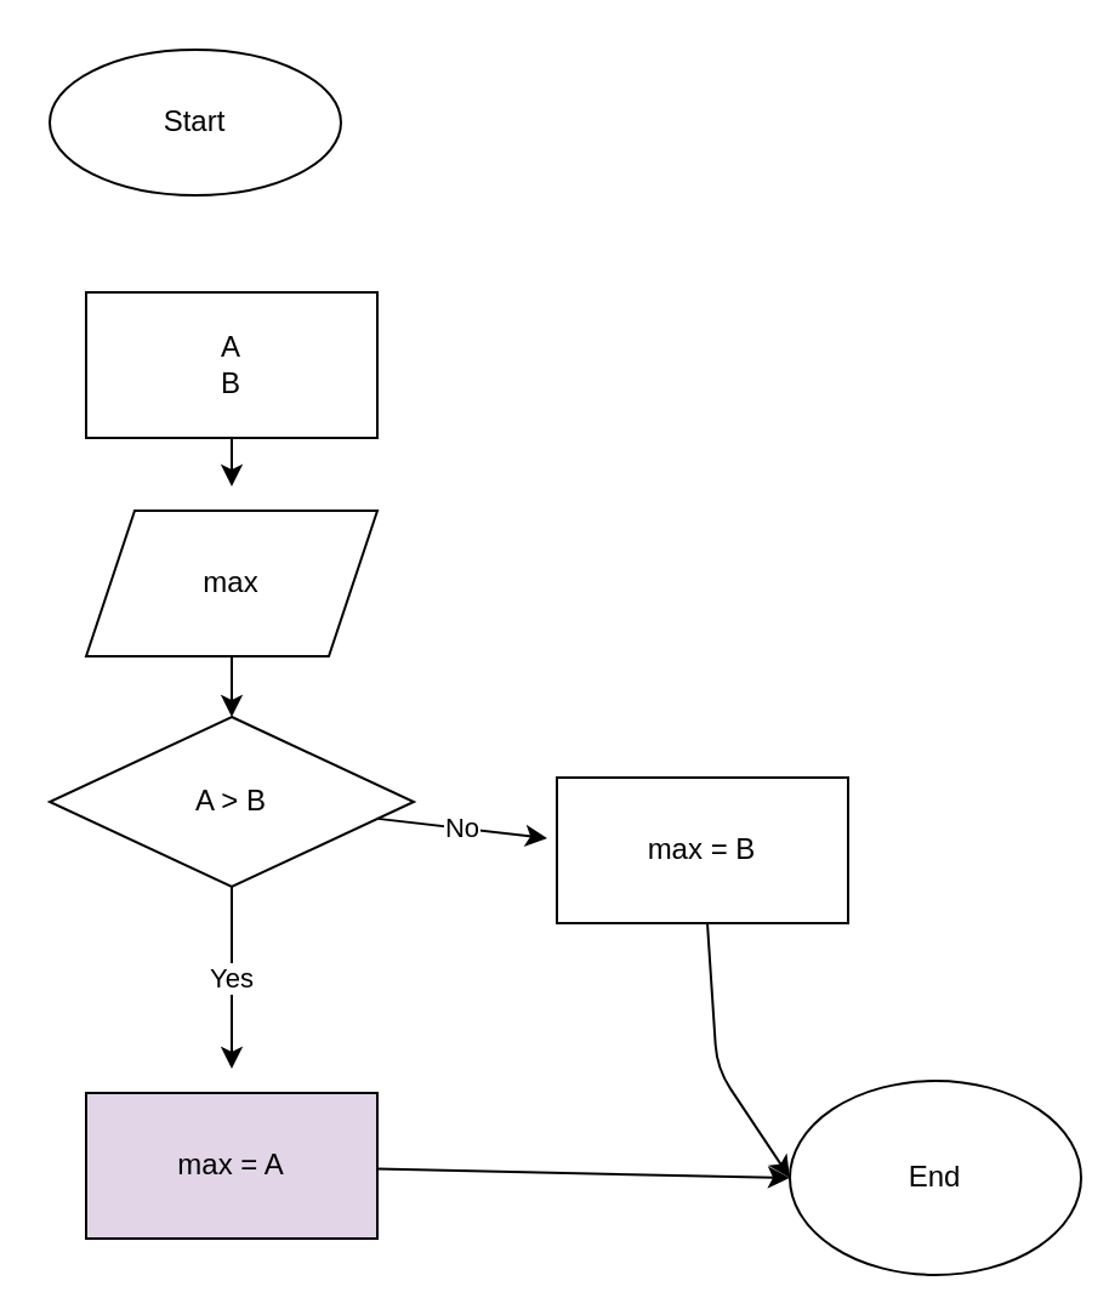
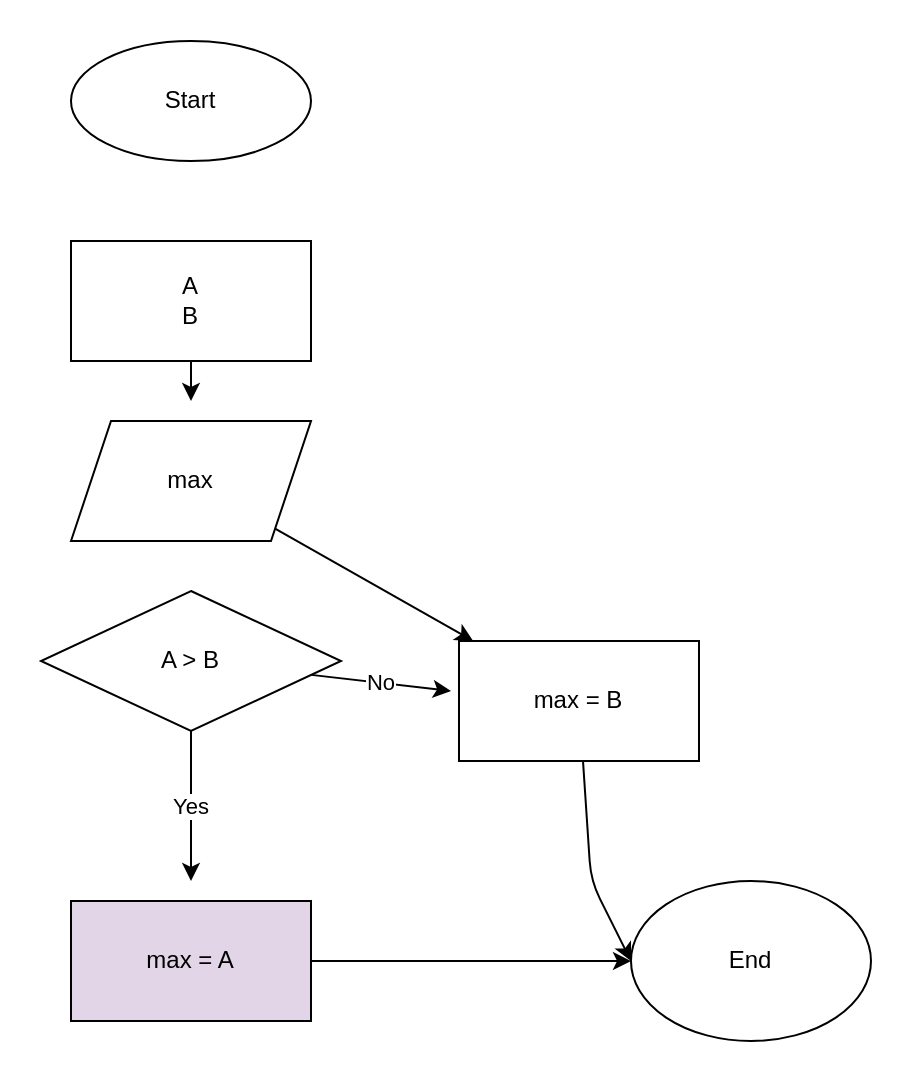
- <mxCell id="2" value="Start" style="ellipse;whiteSpace=wrap;html=1;" vertex="1" parent="1"><mxGeometry x="20" y="20" width="120" height="60" as="geometry" /></mxCell>
+ <mxCell id="2" value="Start" style="ellipse;whiteSpace=wrap;html=1;" vertex="1" parent="1"><mxGeometry x="35" y="20" width="120" height="60" as="geometry" /></mxCell>
- <mxCell id="5" style="edgeStyle=none;html=1;entryX=0.5;entryY=0;entryDx=0;entryDy=0;" edge="1" parent="1" source="6" target="9"><mxGeometry relative="1" as="geometry" /></mxCell>
+ <mxCell id="5" style="edgeStyle=none;html=1;" edge="1" parent="1" source="6" target="13"><mxGeometry relative="1" as="geometry" /></mxCell>
- <mxCell id="14" value="End" style="ellipse;whiteSpace=wrap;html=1;" vertex="1" parent="1"><mxGeometry x="325" y="445" width="120" height="80" as="geometry" /></mxCell>
+ <mxCell id="14" value="End" style="ellipse;whiteSpace=wrap;html=1;" vertex="1" parent="1"><mxGeometry x="315" y="440" width="120" height="80" as="geometry" /></mxCell>
